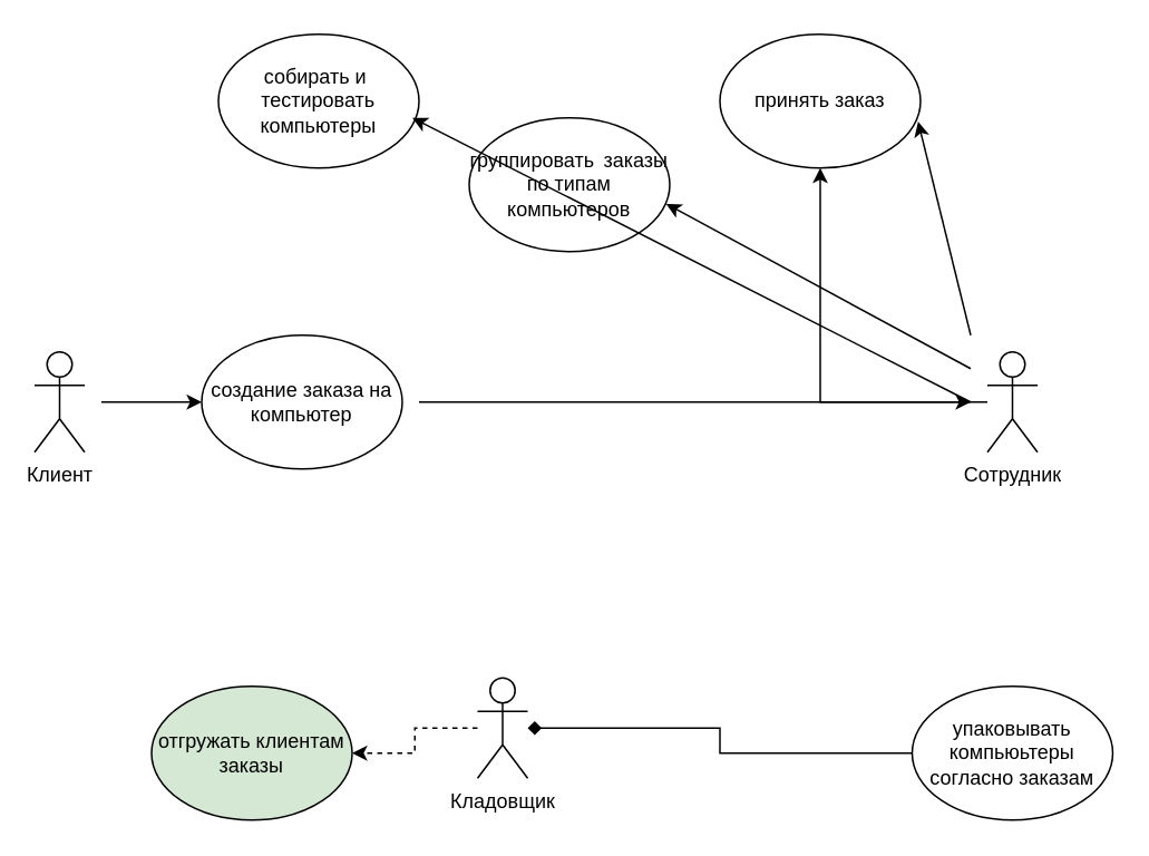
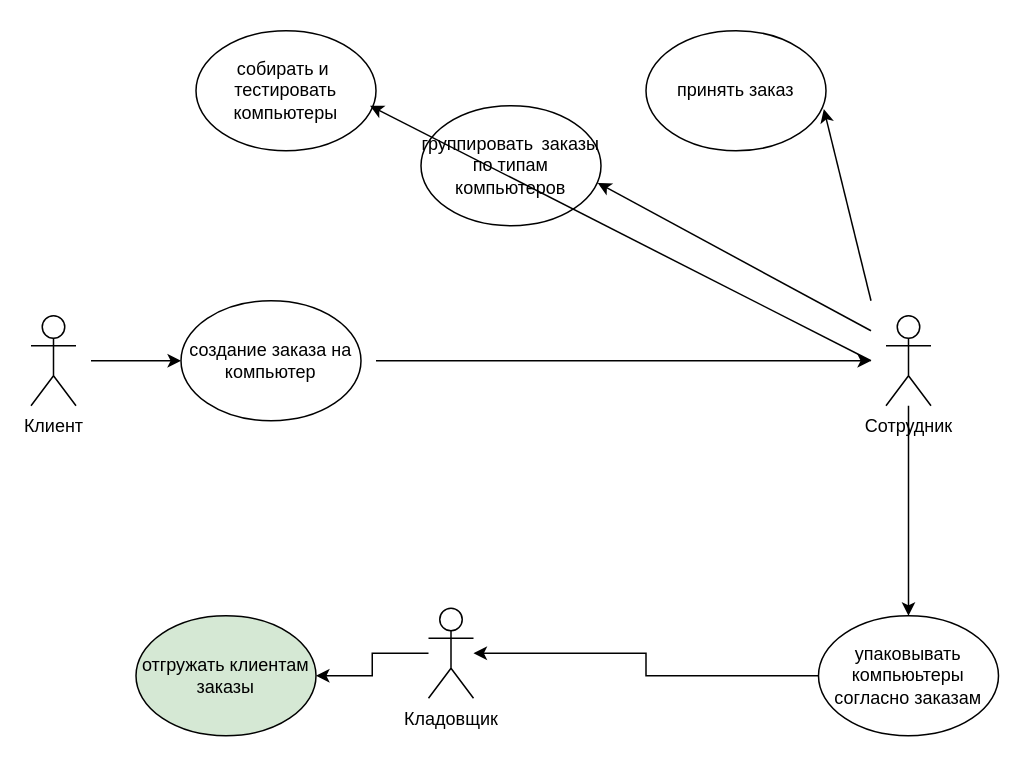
- <mxCell id="2" style="edgeStyle=orthogonalEdgeStyle;rounded=0;orthogonalLoop=1;jettySize=auto;html=1;" parent="1" source="3" target="10" edge="1"><mxGeometry relative="1" as="geometry" /></mxCell>
+ <mxCell id="2" style="edgeStyle=orthogonalEdgeStyle;rounded=0;orthogonalLoop=1;jettySize=auto;html=1;entryX=0.5;entryY=0;entryDx=0;entryDy=0;" parent="1" source="3" target="8" edge="1"><mxGeometry relative="1" as="geometry" /></mxCell>
- <mxCell id="7" style="edgeStyle=orthogonalEdgeStyle;rounded=0;orthogonalLoop=1;jettySize=auto;html=1;endArrow=diamond;" parent="1" source="8" target="5" edge="1"><mxGeometry relative="1" as="geometry" /></mxCell>
+ <mxCell id="7" style="edgeStyle=orthogonalEdgeStyle;rounded=0;orthogonalLoop=1;jettySize=auto;html=1;" parent="1" source="8" target="5" edge="1"><mxGeometry relative="1" as="geometry" /></mxCell>
- <mxCell id="4" style="edgeStyle=orthogonalEdgeStyle;rounded=0;orthogonalLoop=1;jettySize=auto;html=1;dashed=1;" parent="1" source="5" target="11" edge="1"><mxGeometry relative="1" as="geometry" /></mxCell>
+ <mxCell id="4" style="edgeStyle=orthogonalEdgeStyle;rounded=0;orthogonalLoop=1;jettySize=auto;html=1;" parent="1" source="5" target="11" edge="1"><mxGeometry relative="1" as="geometry" /></mxCell>
